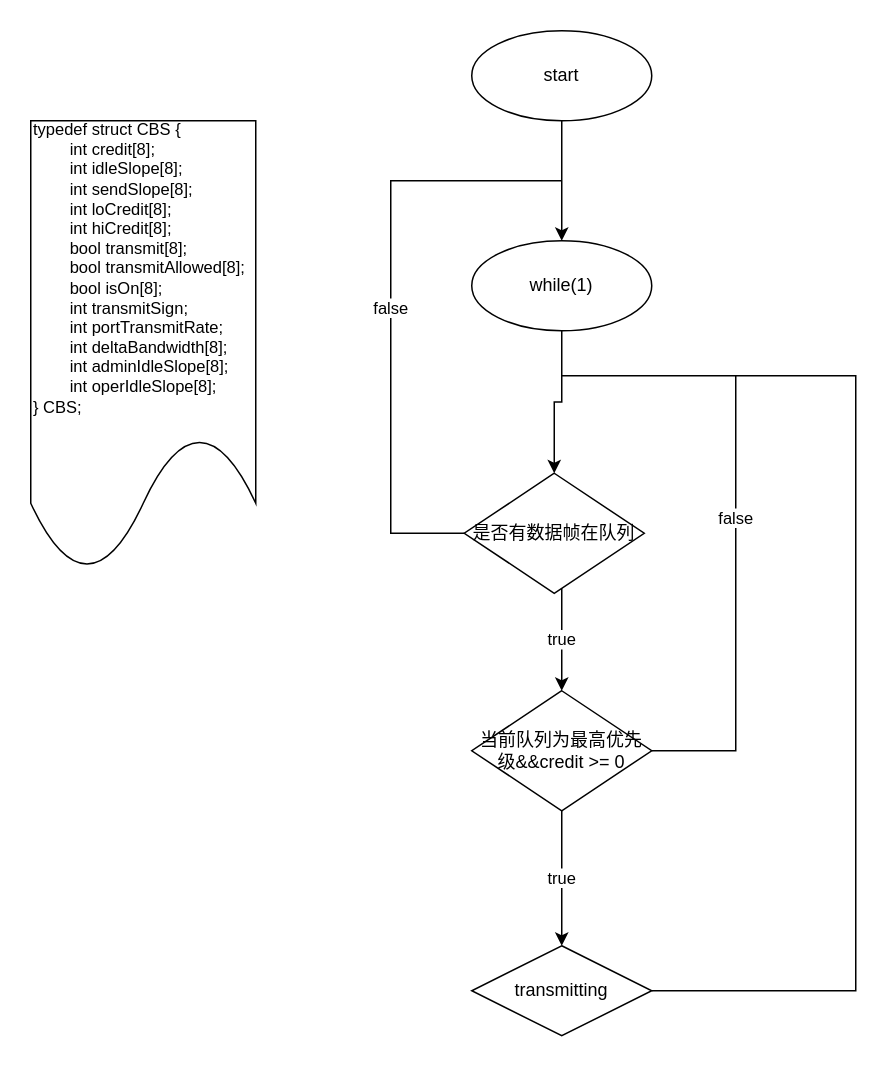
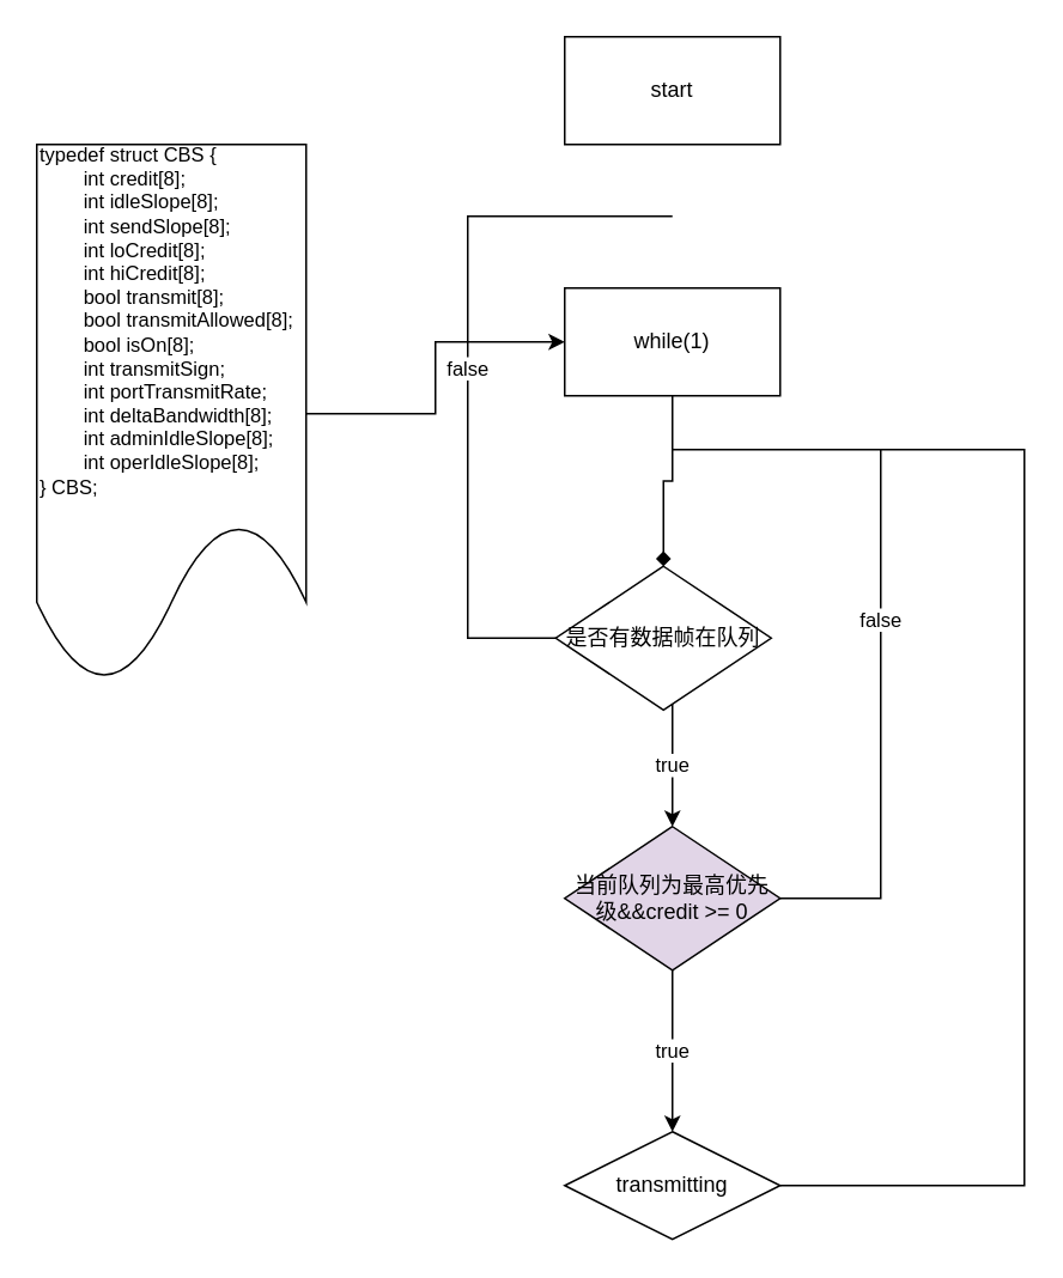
- <mxCell id="8" value="start" style="ellipse;whiteSpace=wrap;html=1;rounded=0;" vertex="1" parent="1"><mxGeometry x="314" y="20" width="120" height="60" as="geometry" /></mxCell>
+ <mxCell id="8" value="start" style="whiteSpace=wrap;html=1;rounded=0;" vertex="1" parent="1"><mxGeometry x="314" y="20" width="120" height="60" as="geometry" /></mxCell>
- <mxCell id="3" value="" style="edgeStyle=orthogonalEdgeStyle;rounded=0;orthogonalLoop=1;jettySize=auto;html=1;startArrow=classic;startFill=1;endArrow=none;endFill=0;" edge="1" parent="1" source="4" target="8"><mxGeometry relative="1" as="geometry" /></mxCell>
+ <mxCell id="3" value="" style="edgeStyle=orthogonalEdgeStyle;rounded=0;orthogonalLoop=1;jettySize=auto;html=1;startArrow=classic;startFill=1;endArrow=none;endFill=0;" edge="1" parent="1" source="4" target="9"><mxGeometry relative="1" as="geometry" /></mxCell>
- <mxCell id="4" value="while(1)" style="ellipse;whiteSpace=wrap;html=1;" vertex="1" parent="1"><mxGeometry x="314" y="160" width="120" height="60" as="geometry" /></mxCell>
+ <mxCell id="4" value="while(1)" style="rounded=0;whiteSpace=wrap;html=1;" vertex="1" parent="1"><mxGeometry x="314" y="160" width="120" height="60" as="geometry" /></mxCell>
- <mxCell id="2" value="" style="edgeStyle=orthogonalEdgeStyle;rounded=0;orthogonalLoop=1;jettySize=auto;html=1;" edge="1" parent="1" source="4" target="7"><mxGeometry relative="1" as="geometry" /></mxCell>
+ <mxCell id="2" value="" style="edgeStyle=orthogonalEdgeStyle;rounded=0;orthogonalLoop=1;jettySize=auto;html=1;endArrow=diamond;" edge="1" parent="1" source="4" target="7"><mxGeometry relative="1" as="geometry" /></mxCell>
- <mxCell id="12" value="当前队列为最高优先级&amp;amp;&amp;amp;credit &amp;gt;= 0" style="rhombus;whiteSpace=wrap;html=1;rounded=0;" vertex="1" parent="1"><mxGeometry x="314" y="460" width="120" height="80" as="geometry" /></mxCell>
+ <mxCell id="12" value="当前队列为最高优先级&amp;amp;&amp;amp;credit &amp;gt;= 0" style="rhombus;whiteSpace=wrap;html=1;rounded=0;fillColor=#e1d5e7;" vertex="1" parent="1"><mxGeometry x="314" y="460" width="120" height="80" as="geometry" /></mxCell>
